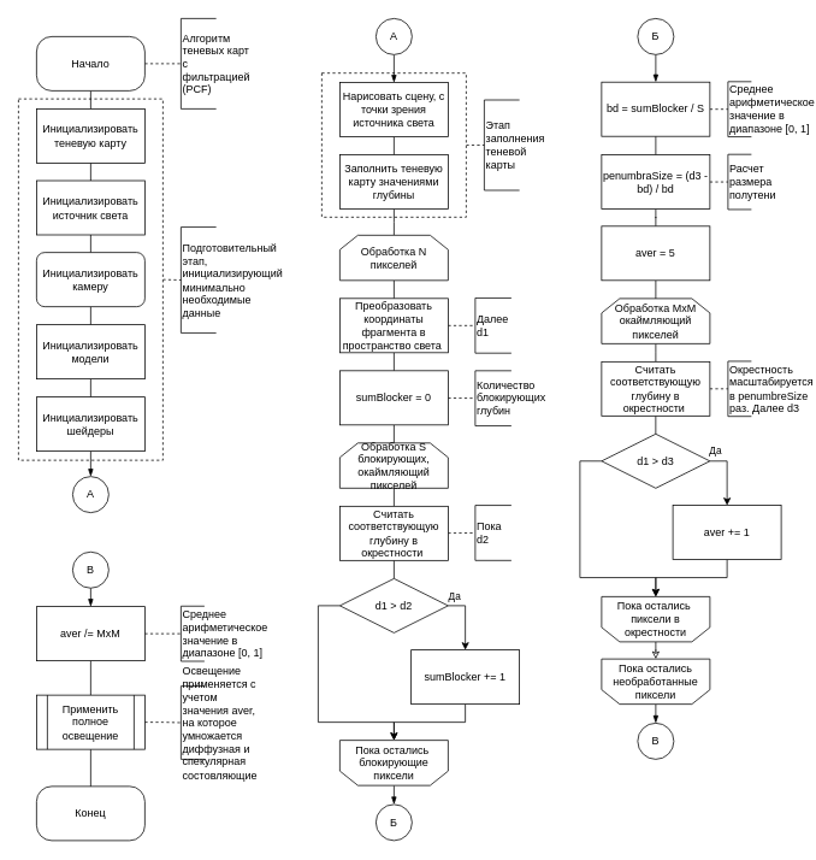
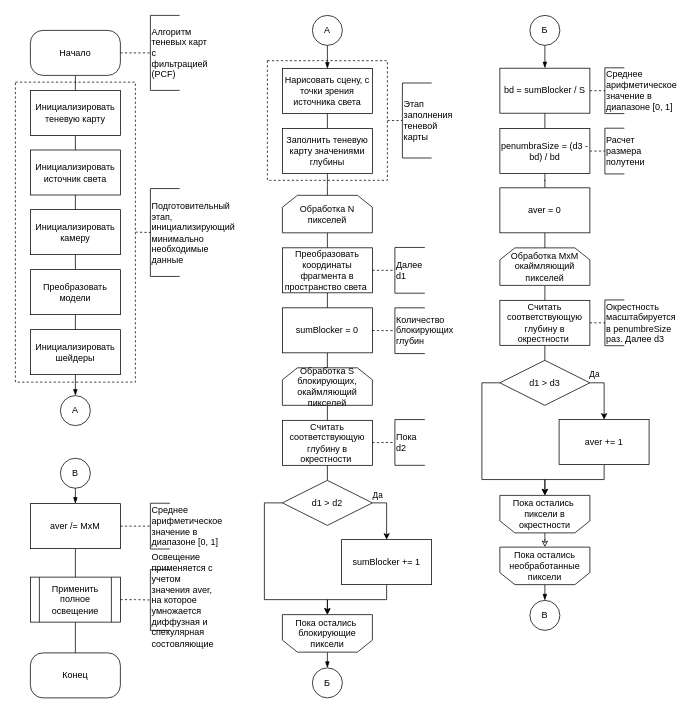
- <mxCell id="72" value="aver = 5" style="rounded=0;whiteSpace=wrap;" parent="1" vertex="1"><mxGeometry x="666" y="249.93" width="120" height="60" as="geometry" /></mxCell>
+ <mxCell id="72" value="aver = 0" style="rounded=0;whiteSpace=wrap;" parent="1" vertex="1"><mxGeometry x="666" y="249.93" width="120" height="60" as="geometry" /></mxCell>
- <mxCell id="15" value="Инициализировать камеру" style="whiteSpace=wrap;rounded=1;" parent="1" vertex="1"><mxGeometry x="40" y="279" width="120" height="60" as="geometry" /></mxCell>
+ <mxCell id="15" value="Инициализировать камеру" style="rounded=0;whiteSpace=wrap;" parent="1" vertex="1"><mxGeometry x="40" y="279" width="120" height="60" as="geometry" /></mxCell>
- <mxCell id="17" value="Инициализировать модели" style="rounded=0;whiteSpace=wrap;" parent="1" vertex="1"><mxGeometry x="40" y="359" width="120" height="60" as="geometry" /></mxCell>
+ <mxCell id="17" value="Преобразовать модели" style="rounded=0;whiteSpace=wrap;" parent="1" vertex="1"><mxGeometry x="40" y="359" width="120" height="60" as="geometry" /></mxCell>
